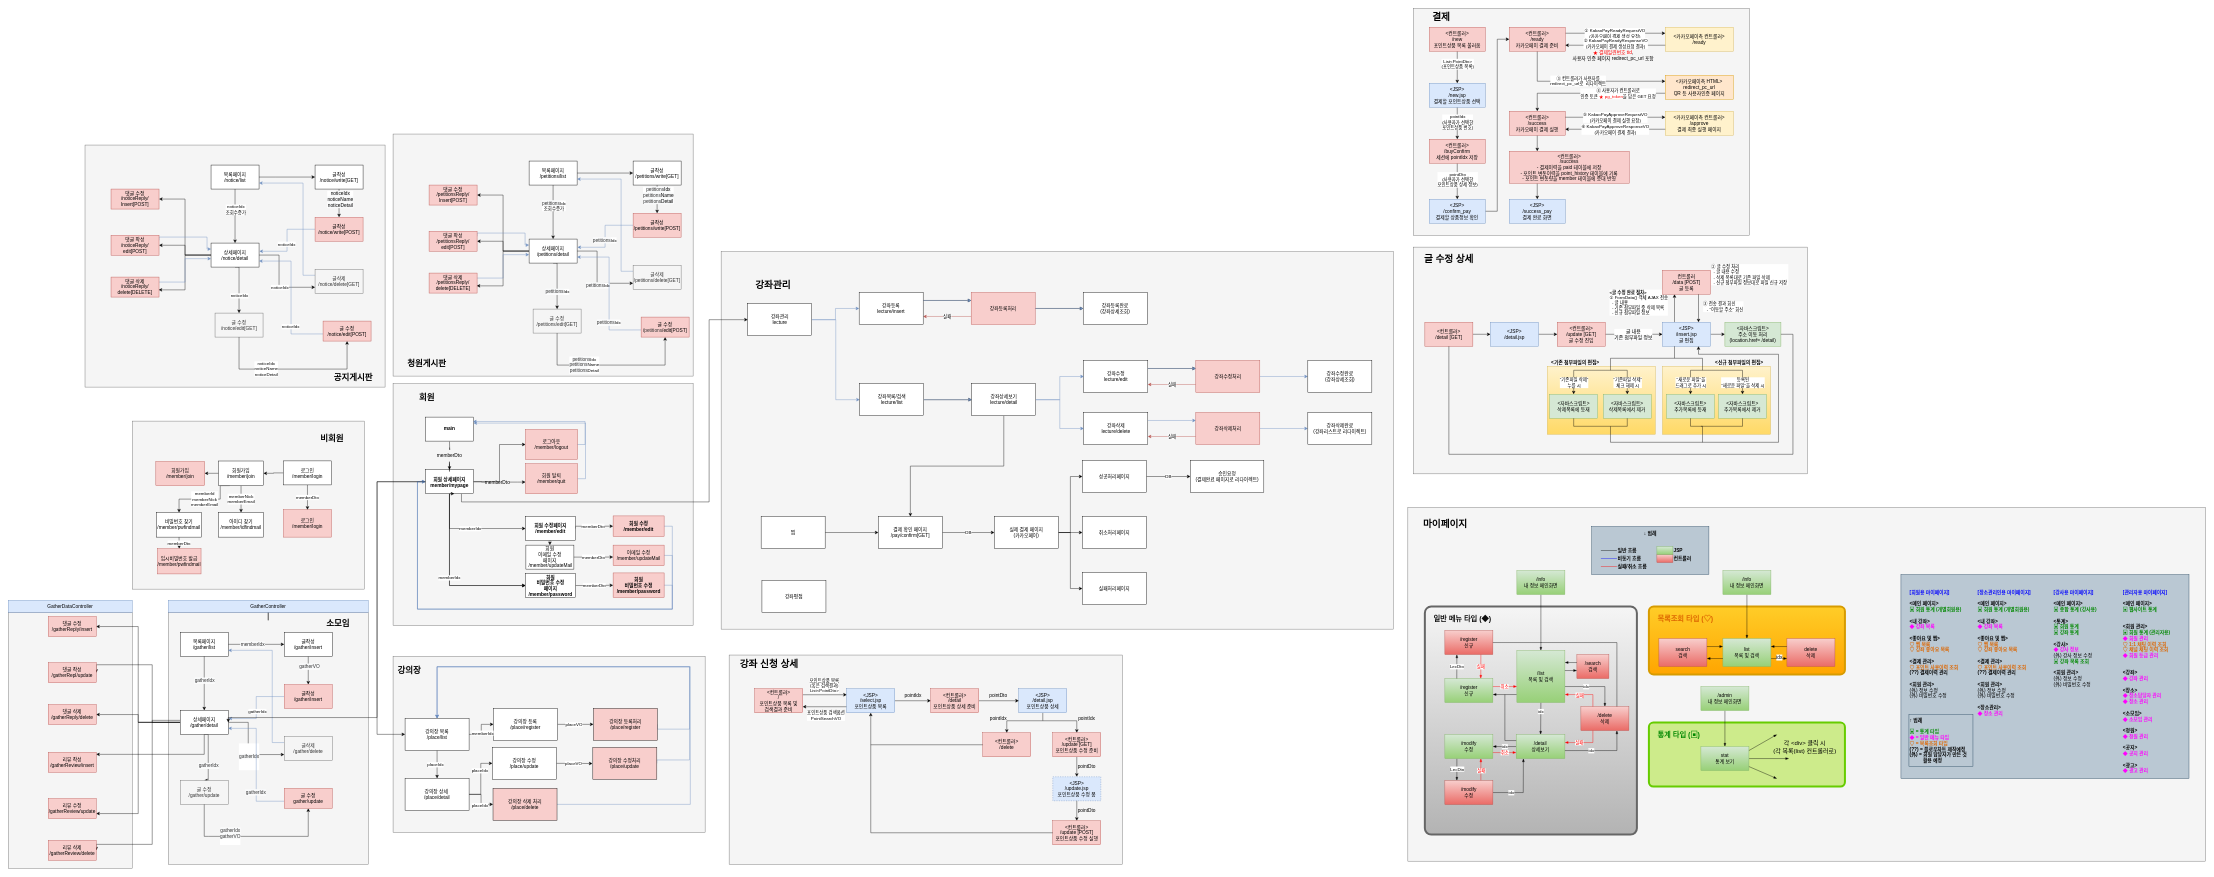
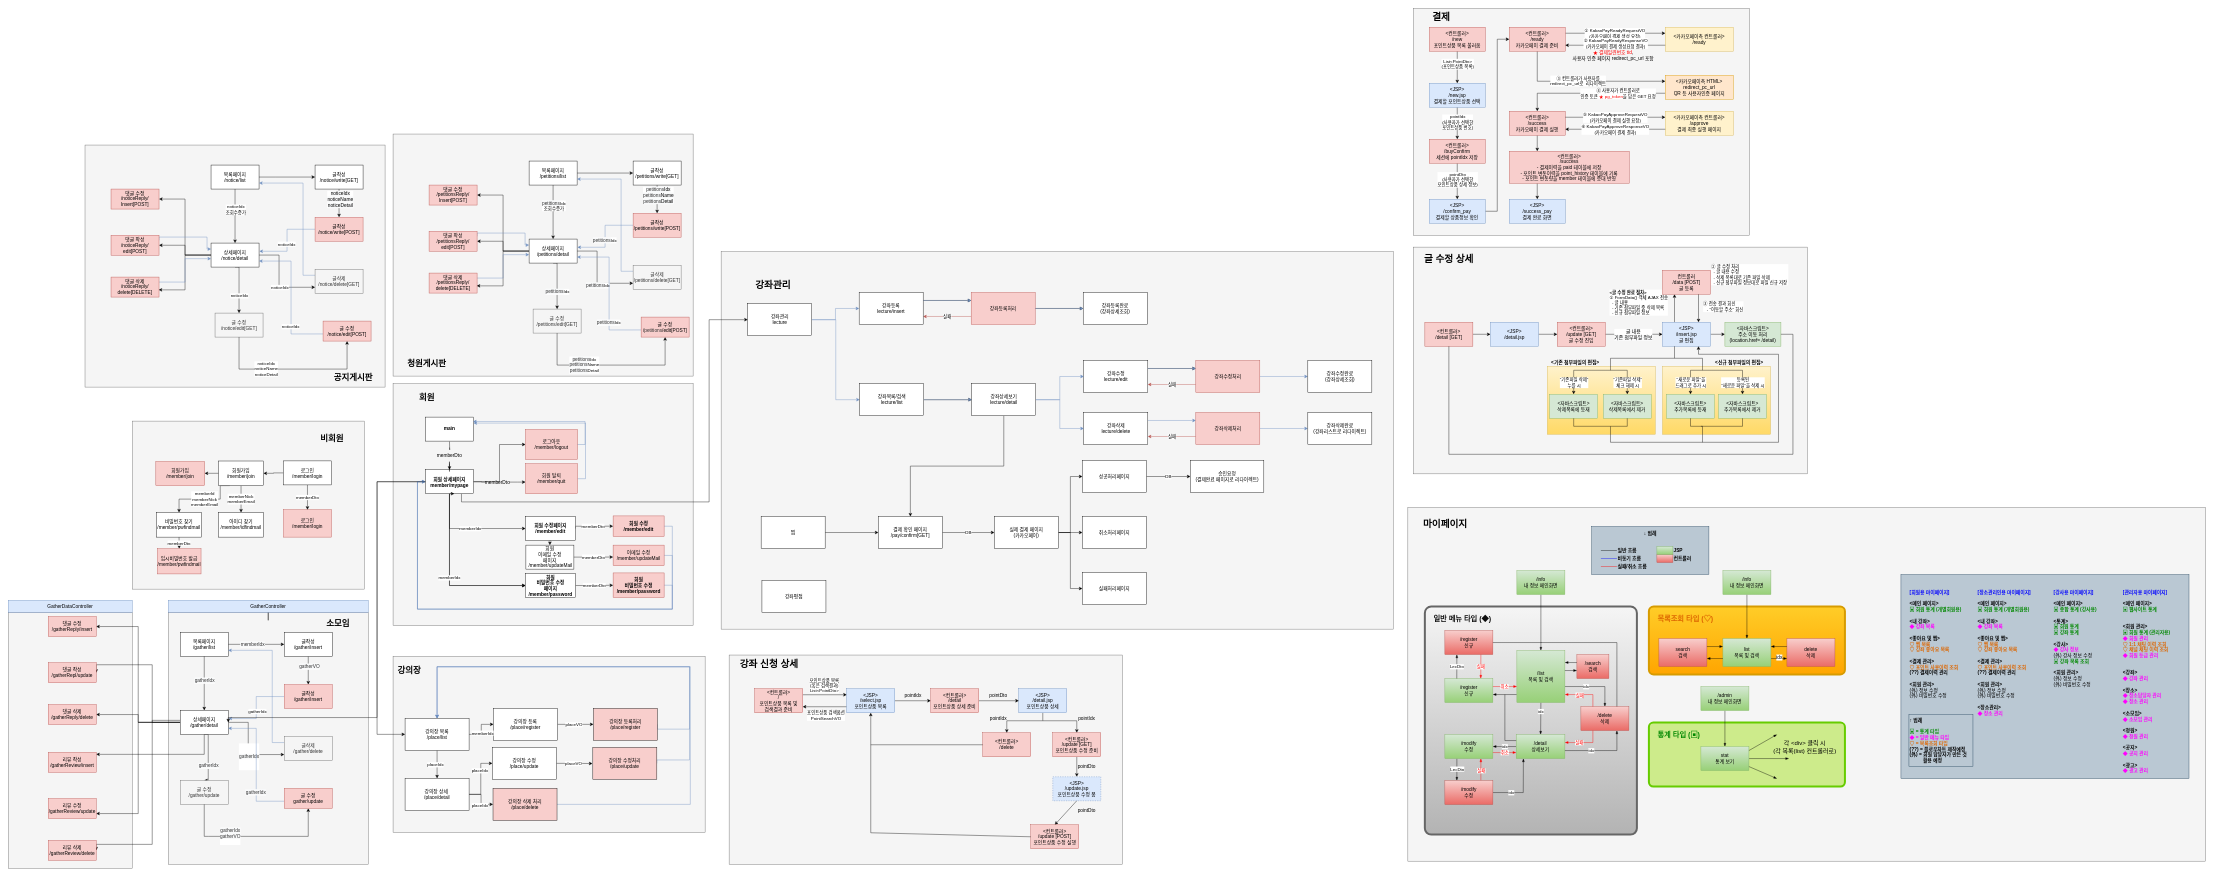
- <mxCell id="324" value="&amp;lt;컨트롤러&amp;gt;&lt;br&gt;/update [POST]&lt;br&gt;포인트상품 수정 실행" style="rounded=0;whiteSpace=wrap;html=1;fillColor=#f8cecc;strokeColor=#b85450;" vertex="1" parent="1"><mxGeometry x="2631" y="2051" width="120" height="60" as="geometry" /></mxCell>
+ <mxCell id="324" value="&amp;lt;컨트롤러&amp;gt;&lt;br&gt;/update [POST]&lt;br&gt;포인트상품 수정 실행" style="rounded=0;whiteSpace=wrap;html=1;fillColor=#f8cecc;strokeColor=#b85450;" vertex="1" parent="1"><mxGeometry x="2576" y="2061" width="120" height="60" as="geometry" /></mxCell>
